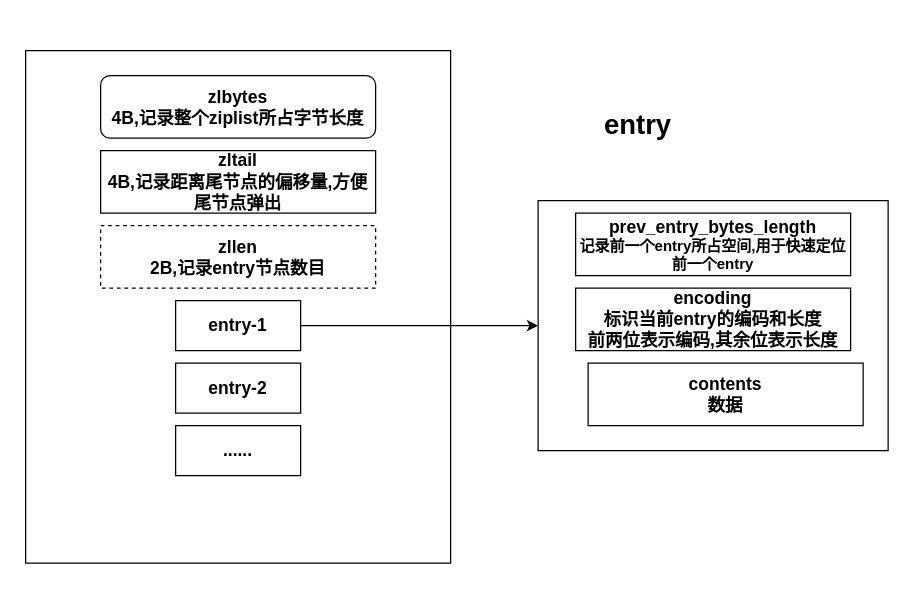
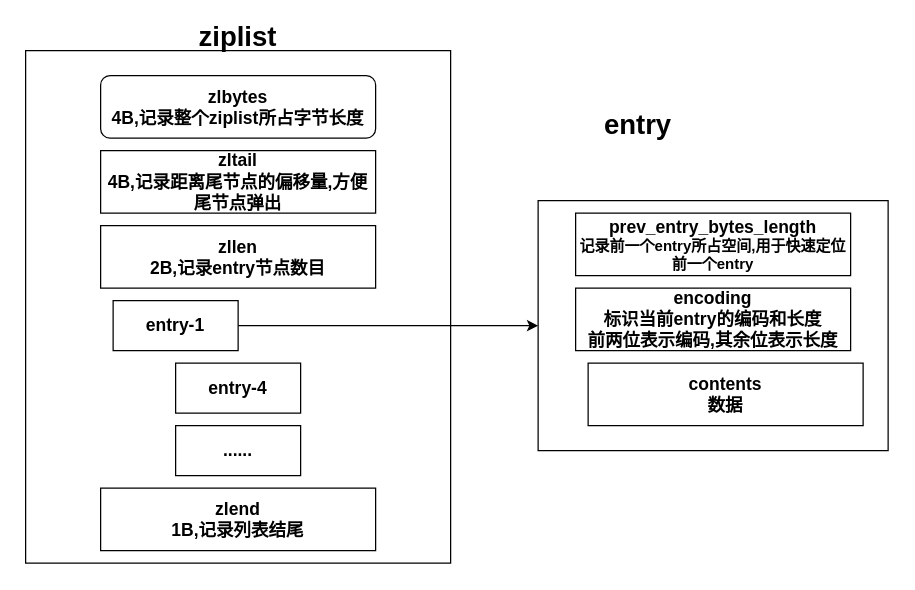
+ <mxCell id="3" value="&lt;b&gt;&lt;font style=&quot;font-size: 22px&quot;&gt;ziplist&lt;/font&gt;&lt;/b&gt;" style="text;html=1;strokeColor=none;fillColor=none;align=center;verticalAlign=middle;whiteSpace=wrap;rounded=0;" vertex="1" parent="1"><mxGeometry x="170" y="20" width="40" height="20" as="geometry" /></mxCell>
- <mxCell id="6" value="&lt;b style=&quot;font-size: 14px&quot;&gt;zllen&lt;br&gt;2B,记录entry节点数目&lt;br&gt;&lt;/b&gt;" style="rounded=0;whiteSpace=wrap;html=1;dashed=1;" vertex="1" parent="1"><mxGeometry x="80" y="180" width="220" height="50" as="geometry" /></mxCell>
+ <mxCell id="6" value="&lt;b style=&quot;font-size: 14px&quot;&gt;zllen&lt;br&gt;2B,记录entry节点数目&lt;br&gt;&lt;/b&gt;" style="rounded=0;whiteSpace=wrap;html=1;" vertex="1" parent="1"><mxGeometry x="80" y="180" width="220" height="50" as="geometry" /></mxCell>
- <mxCell id="8" value="&lt;b style=&quot;font-size: 14px&quot;&gt;entry-1&lt;br&gt;&lt;/b&gt;" style="rounded=0;whiteSpace=wrap;html=1;" vertex="1" parent="1"><mxGeometry x="140" y="240" width="100" height="40" as="geometry" /></mxCell>
+ <mxCell id="8" value="&lt;b style=&quot;font-size: 14px&quot;&gt;entry-1&lt;br&gt;&lt;/b&gt;" style="rounded=0;whiteSpace=wrap;html=1;" vertex="1" parent="1"><mxGeometry x="90" y="240" width="100" height="40" as="geometry" /></mxCell>
- <mxCell id="9" value="&lt;b style=&quot;font-size: 14px&quot;&gt;entry-2&lt;br&gt;&lt;/b&gt;" style="rounded=0;whiteSpace=wrap;html=1;" vertex="1" parent="1"><mxGeometry x="140" y="290" width="100" height="40" as="geometry" /></mxCell>
+ <mxCell id="9" value="&lt;b style=&quot;font-size: 14px&quot;&gt;entry-4&lt;br&gt;&lt;/b&gt;" style="rounded=0;whiteSpace=wrap;html=1;" vertex="1" parent="1"><mxGeometry x="140" y="290" width="100" height="40" as="geometry" /></mxCell>
+ <mxCell id="11" value="&lt;b style=&quot;font-size: 14px&quot;&gt;zlend&lt;br&gt;1B,记录列表结尾&lt;br&gt;&lt;/b&gt;" style="rounded=0;whiteSpace=wrap;html=1;" vertex="1" parent="1"><mxGeometry x="80" y="390" width="220" height="50" as="geometry" /></mxCell>
